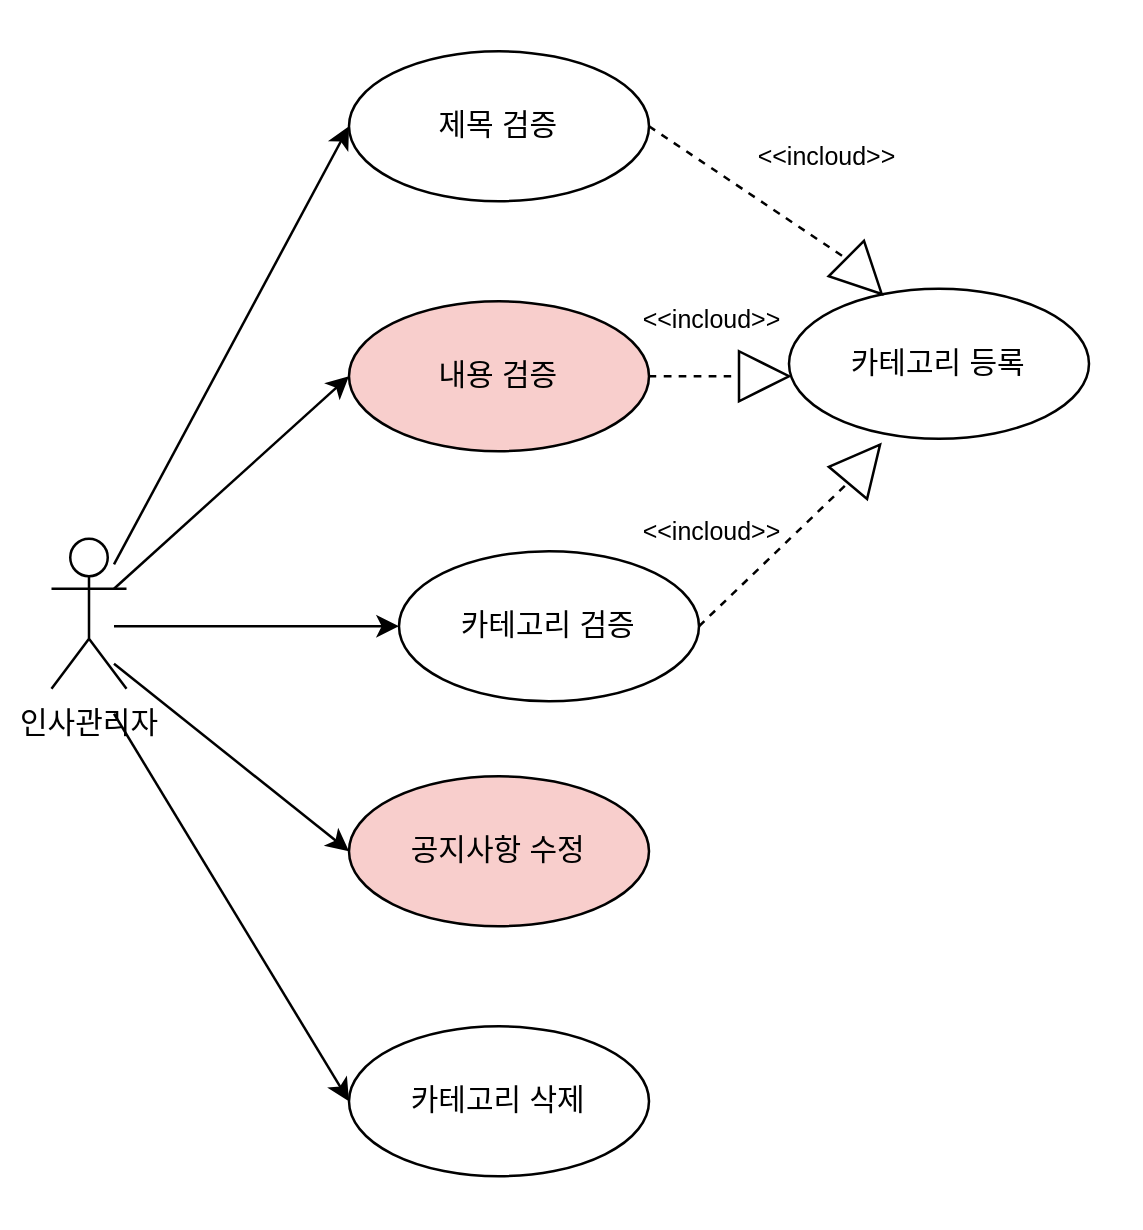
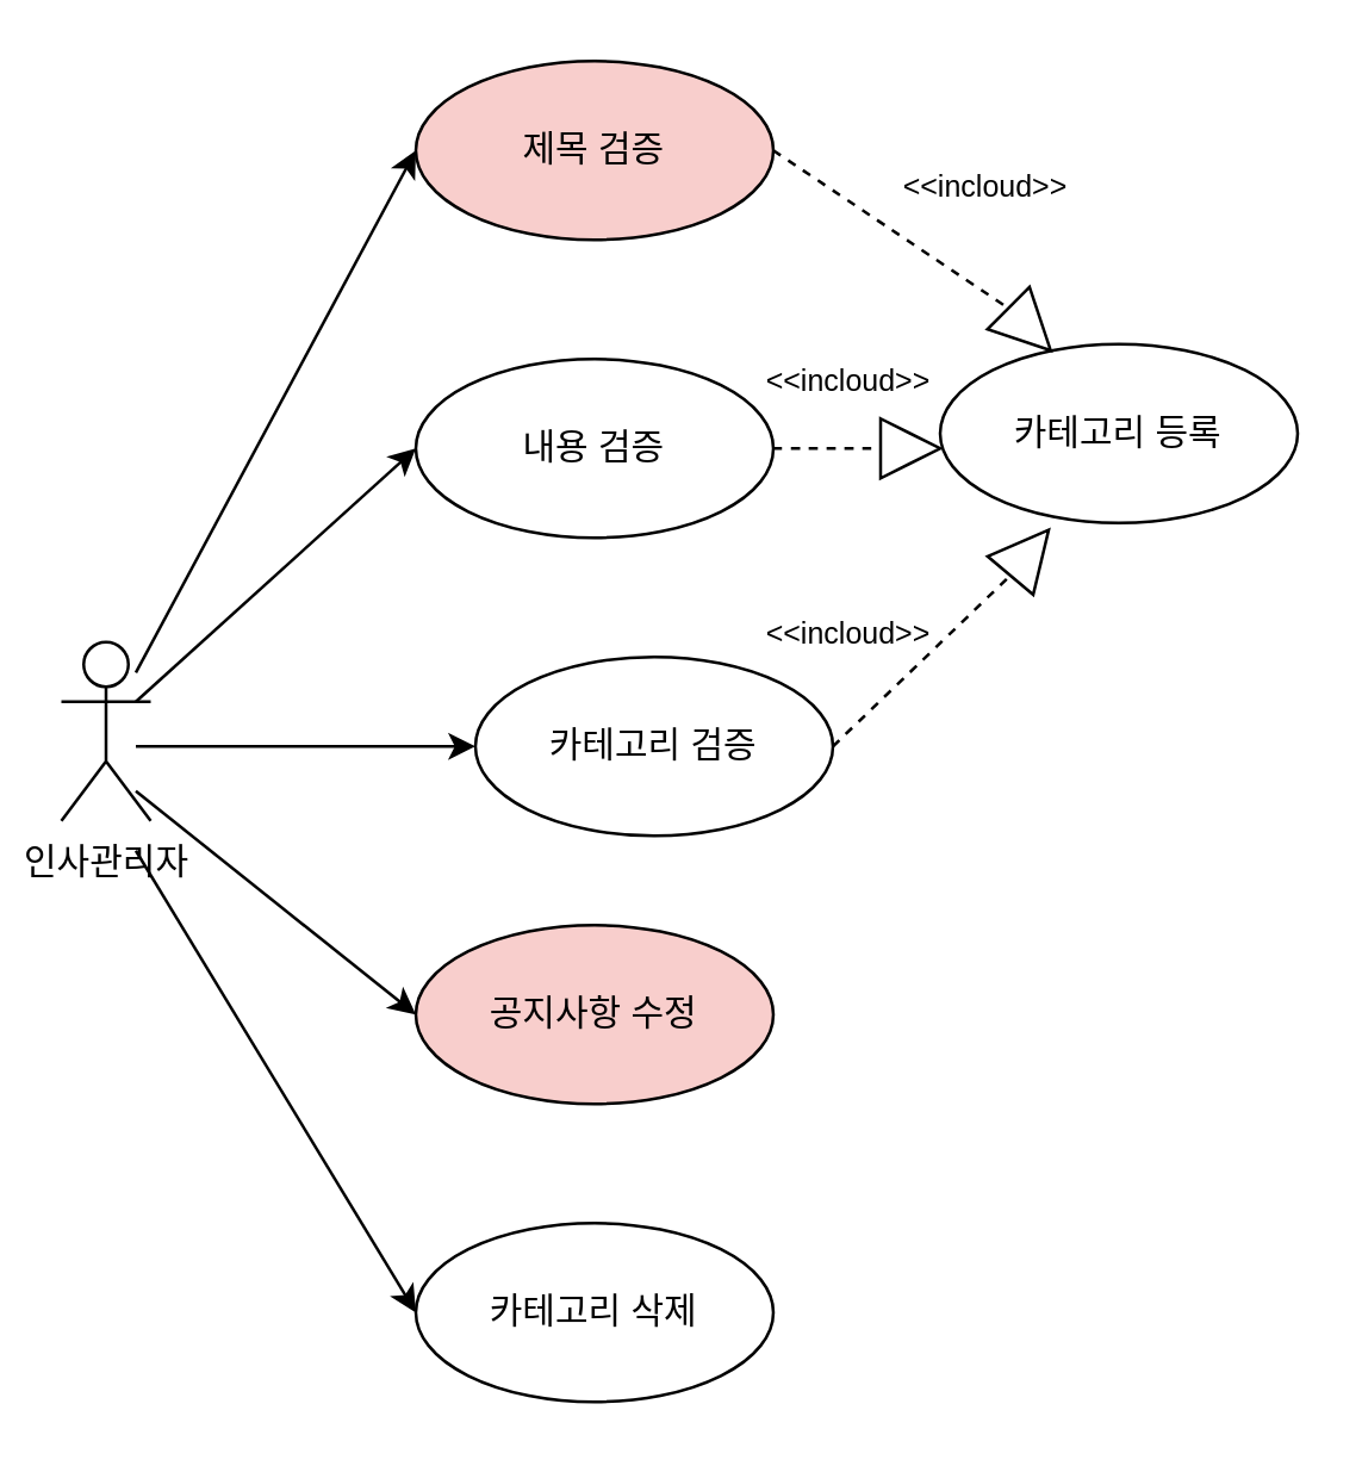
- <mxCell id="2" value="제목 검증" style="ellipse;whiteSpace=wrap;html=1;" parent="1" vertex="1"><mxGeometry x="139" y="20" width="120" height="60" as="geometry" /></mxCell>
+ <mxCell id="2" value="제목 검증" style="ellipse;whiteSpace=wrap;html=1;fillColor=#f8cecc;" parent="1" vertex="1"><mxGeometry x="139" y="20" width="120" height="60" as="geometry" /></mxCell>
- <mxCell id="3" value="내용 검증" style="ellipse;whiteSpace=wrap;html=1;fillColor=#f8cecc;" parent="1" vertex="1"><mxGeometry x="139" y="120" width="120" height="60" as="geometry" /></mxCell>
+ <mxCell id="3" value="내용 검증" style="ellipse;whiteSpace=wrap;html=1;" parent="1" vertex="1"><mxGeometry x="139" y="120" width="120" height="60" as="geometry" /></mxCell>
